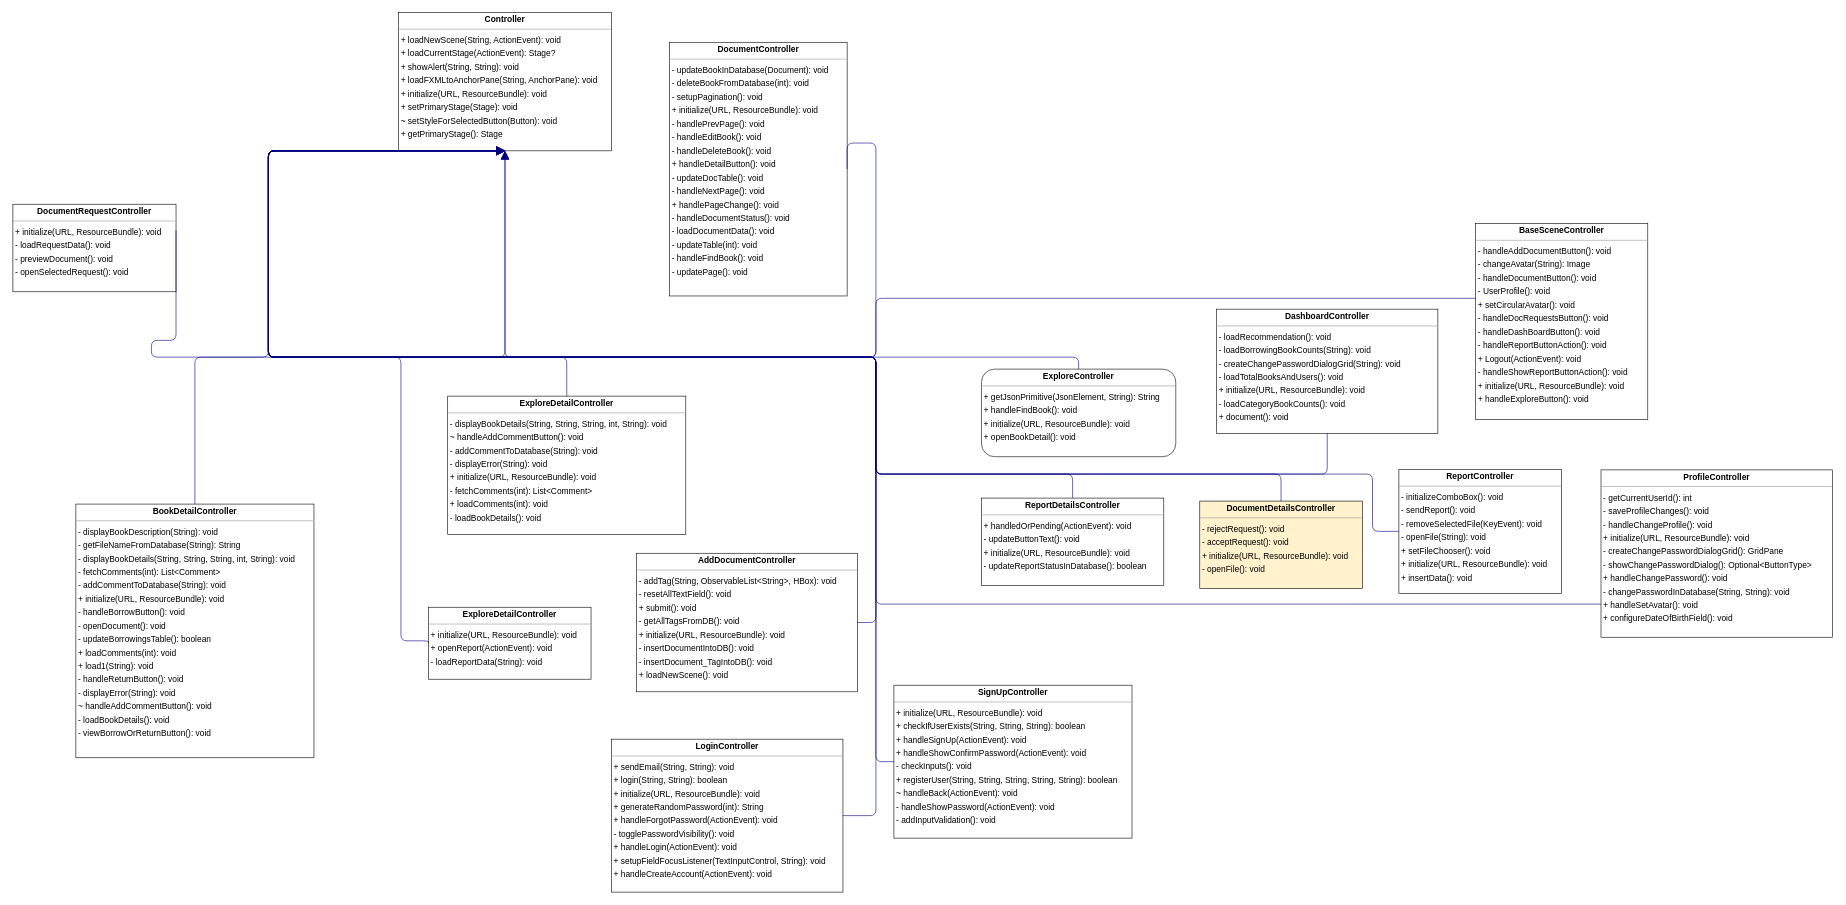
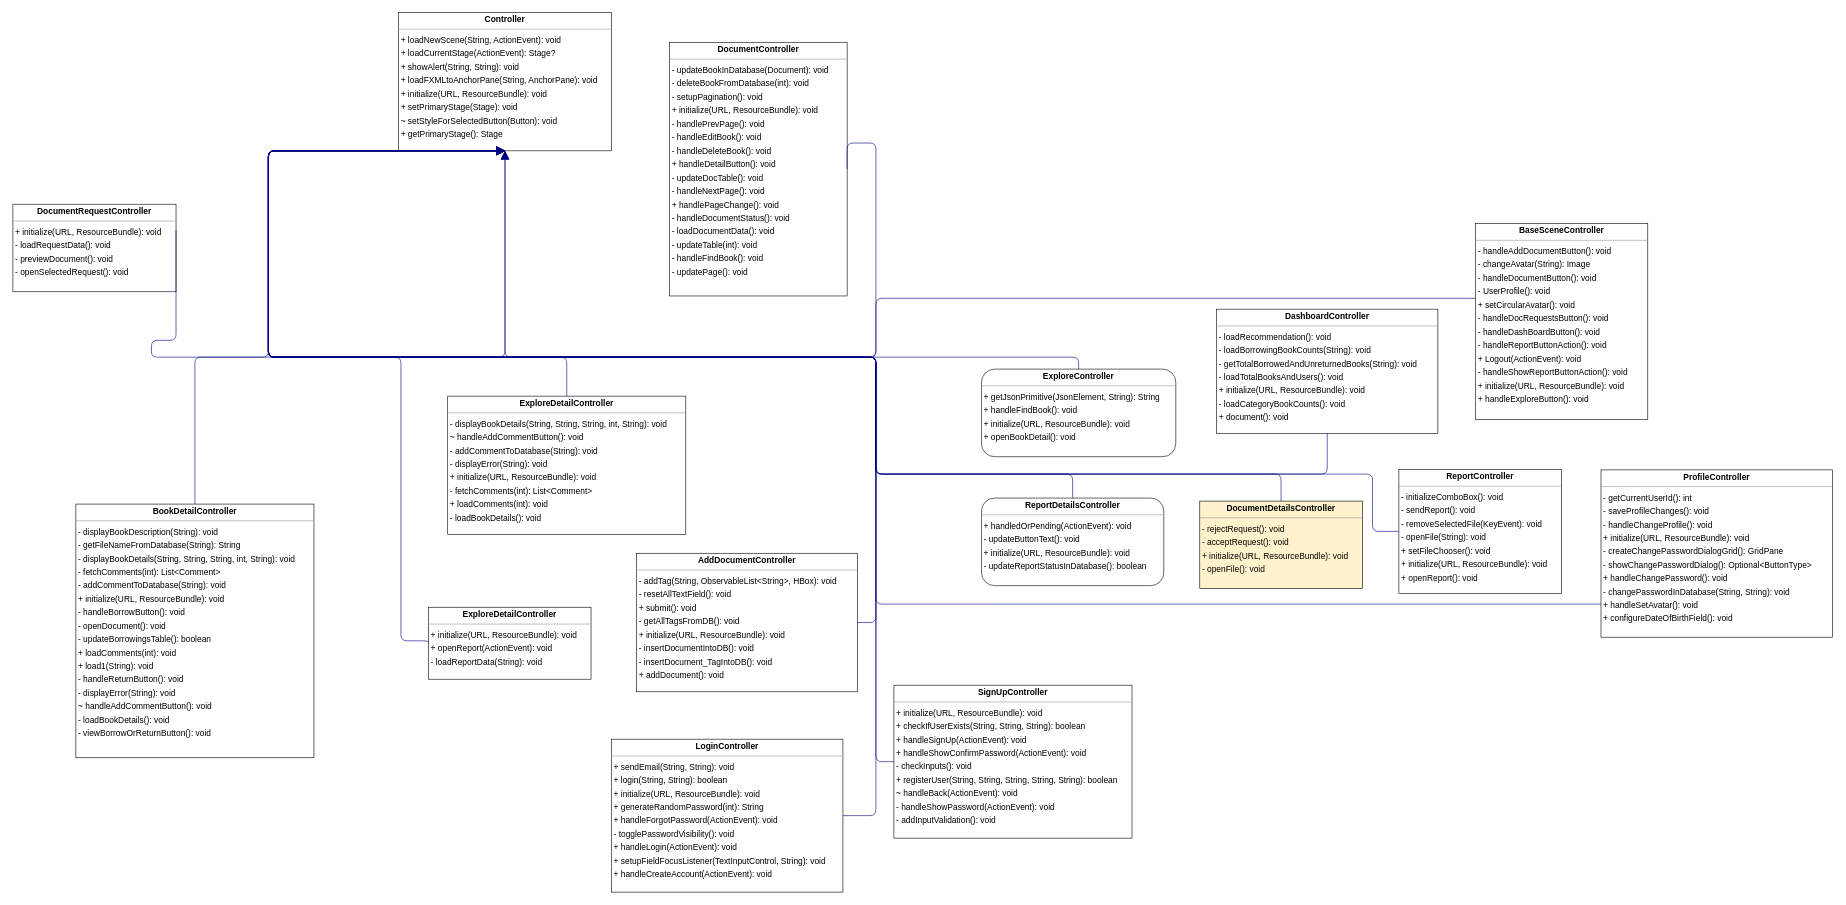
- <mxCell id="6" value="&lt;p style=&quot;margin:0px;margin-top:4px;text-align:center;&quot;&gt;&lt;b&gt;DashboardController&lt;/b&gt;&lt;/p&gt;&lt;hr size=&quot;1&quot;/&gt;&lt;p style=&quot;margin:0 0 0 4px;line-height:1.6;&quot;&gt;- loadRecommendation(): void&lt;br/&gt;- loadBorrowingBookCounts(String): void&lt;br/&gt;- createChangePasswordDialogGrid(String): void&lt;br/&gt;- loadTotalBooksAndUsers(): void&lt;br/&gt;+ initialize(URL, ResourceBundle): void&lt;br/&gt;- loadCategoryBookCounts(): void&lt;br/&gt;+ document(): void&lt;/p&gt;" style="verticalAlign=top;align=left;overflow=fill;fontSize=14;fontFamily=Helvetica;html=1;rounded=0;shadow=0;comic=0;labelBackgroundColor=none;strokeWidth=1;" vertex="1" parent="1"><mxGeometry x="2027" y="515" width="369" height="207" as="geometry" /></mxCell>
+ <mxCell id="6" value="&lt;p style=&quot;margin:0px;margin-top:4px;text-align:center;&quot;&gt;&lt;b&gt;DashboardController&lt;/b&gt;&lt;/p&gt;&lt;hr size=&quot;1&quot;/&gt;&lt;p style=&quot;margin:0 0 0 4px;line-height:1.6;&quot;&gt;- loadRecommendation(): void&lt;br/&gt;- loadBorrowingBookCounts(String): void&lt;br/&gt;- getTotalBorrowedAndUnreturnedBooks(String): void&lt;br/&gt;- loadTotalBooksAndUsers(): void&lt;br/&gt;+ initialize(URL, ResourceBundle): void&lt;br/&gt;- loadCategoryBookCounts(): void&lt;br/&gt;+ document(): void&lt;/p&gt;" style="verticalAlign=top;align=left;overflow=fill;fontSize=14;fontFamily=Helvetica;html=1;rounded=0;shadow=0;comic=0;labelBackgroundColor=none;strokeWidth=1;" vertex="1" parent="1"><mxGeometry x="2027" y="515" width="369" height="207" as="geometry" /></mxCell>
- <mxCell id="14" value="&lt;p style=&quot;margin:0px;margin-top:4px;text-align:center;&quot;&gt;&lt;b&gt;ReportController&lt;/b&gt;&lt;/p&gt;&lt;hr size=&quot;1&quot;/&gt;&lt;p style=&quot;margin:0 0 0 4px;line-height:1.6;&quot;&gt;- initializeComboBox(): void&lt;br/&gt;- sendReport(): void&lt;br/&gt;- removeSelectedFile(KeyEvent): void&lt;br/&gt;- openFile(String): void&lt;br/&gt;+ setFileChooser(): void&lt;br/&gt;+ initialize(URL, ResourceBundle): void&lt;br/&gt;+ insertData(): void&lt;/p&gt;" style="verticalAlign=top;align=left;overflow=fill;fontSize=14;fontFamily=Helvetica;html=1;rounded=0;shadow=0;comic=0;labelBackgroundColor=none;strokeWidth=1;" vertex="1" parent="1"><mxGeometry x="2331" y="782" width="271" height="207" as="geometry" /></mxCell>
+ <mxCell id="14" value="&lt;p style=&quot;margin:0px;margin-top:4px;text-align:center;&quot;&gt;&lt;b&gt;ReportController&lt;/b&gt;&lt;/p&gt;&lt;hr size=&quot;1&quot;/&gt;&lt;p style=&quot;margin:0 0 0 4px;line-height:1.6;&quot;&gt;- initializeComboBox(): void&lt;br/&gt;- sendReport(): void&lt;br/&gt;- removeSelectedFile(KeyEvent): void&lt;br/&gt;- openFile(String): void&lt;br/&gt;+ setFileChooser(): void&lt;br/&gt;+ initialize(URL, ResourceBundle): void&lt;br/&gt;+ openReport(): void&lt;/p&gt;" style="verticalAlign=top;align=left;overflow=fill;fontSize=14;fontFamily=Helvetica;html=1;rounded=0;shadow=0;comic=0;labelBackgroundColor=none;strokeWidth=1;" vertex="1" parent="1"><mxGeometry x="2331" y="782" width="271" height="207" as="geometry" /></mxCell>
- <mxCell id="15" value="&lt;p style=&quot;margin:0px;margin-top:4px;text-align:center;&quot;&gt;&lt;b&gt;ReportDetailsController&lt;/b&gt;&lt;/p&gt;&lt;hr size=&quot;1&quot;/&gt;&lt;p style=&quot;margin:0 0 0 4px;line-height:1.6;&quot;&gt;+ handledOrPending(ActionEvent): void&lt;br/&gt;- updateButtonText(): void&lt;br/&gt;+ initialize(URL, ResourceBundle): void&lt;br/&gt;- updateReportStatusInDatabase(): boolean&lt;/p&gt;" style="verticalAlign=top;align=left;overflow=fill;fontSize=14;fontFamily=Helvetica;html=1;rounded=0;shadow=0;comic=0;labelBackgroundColor=none;strokeWidth=1;" vertex="1" parent="1"><mxGeometry x="1635" y="830" width="304" height="146" as="geometry" /></mxCell>
+ <mxCell id="15" value="&lt;p style=&quot;margin:0px;margin-top:4px;text-align:center;&quot;&gt;&lt;b&gt;ReportDetailsController&lt;/b&gt;&lt;/p&gt;&lt;hr size=&quot;1&quot;/&gt;&lt;p style=&quot;margin:0 0 0 4px;line-height:1.6;&quot;&gt;+ handledOrPending(ActionEvent): void&lt;br/&gt;- updateButtonText(): void&lt;br/&gt;+ initialize(URL, ResourceBundle): void&lt;br/&gt;- updateReportStatusInDatabase(): boolean&lt;/p&gt;" style="verticalAlign=top;align=left;overflow=fill;fontSize=14;fontFamily=Helvetica;html=1;shadow=0;comic=0;labelBackgroundColor=none;strokeWidth=1;rounded=1;" vertex="1" parent="1"><mxGeometry x="1635" y="830" width="304" height="146" as="geometry" /></mxCell>
- <mxCell id="2" value="&lt;p style=&quot;margin:0px;margin-top:4px;text-align:center;&quot;&gt;&lt;b&gt;AddDocumentController&lt;/b&gt;&lt;/p&gt;&lt;hr size=&quot;1&quot;/&gt;&lt;p style=&quot;margin:0 0 0 4px;line-height:1.6;&quot;&gt;- addTag(String, ObservableList&amp;lt;String&amp;gt;, HBox): void&lt;br/&gt;- resetAllTextField(): void&lt;br/&gt;+ submit(): void&lt;br/&gt;- getAllTagsFromDB(): void&lt;br/&gt;+ initialize(URL, ResourceBundle): void&lt;br/&gt;- insertDocumentIntoDB(): void&lt;br/&gt;- insertDocument_TagIntoDB(): void&lt;br/&gt;+ loadNewScene(): void&lt;/p&gt;" style="verticalAlign=top;align=left;overflow=fill;fontSize=14;fontFamily=Helvetica;html=1;rounded=0;shadow=0;comic=0;labelBackgroundColor=none;strokeWidth=1;" vertex="1" parent="1"><mxGeometry x="1060" y="922" width="368" height="231" as="geometry" /></mxCell>
+ <mxCell id="2" value="&lt;p style=&quot;margin:0px;margin-top:4px;text-align:center;&quot;&gt;&lt;b&gt;AddDocumentController&lt;/b&gt;&lt;/p&gt;&lt;hr size=&quot;1&quot;/&gt;&lt;p style=&quot;margin:0 0 0 4px;line-height:1.6;&quot;&gt;- addTag(String, ObservableList&amp;lt;String&amp;gt;, HBox): void&lt;br/&gt;- resetAllTextField(): void&lt;br/&gt;+ submit(): void&lt;br/&gt;- getAllTagsFromDB(): void&lt;br/&gt;+ initialize(URL, ResourceBundle): void&lt;br/&gt;- insertDocumentIntoDB(): void&lt;br/&gt;- insertDocument_TagIntoDB(): void&lt;br/&gt;+ addDocument(): void&lt;/p&gt;" style="verticalAlign=top;align=left;overflow=fill;fontSize=14;fontFamily=Helvetica;html=1;rounded=0;shadow=0;comic=0;labelBackgroundColor=none;strokeWidth=1;" vertex="1" parent="1"><mxGeometry x="1060" y="922" width="368" height="231" as="geometry" /></mxCell>
